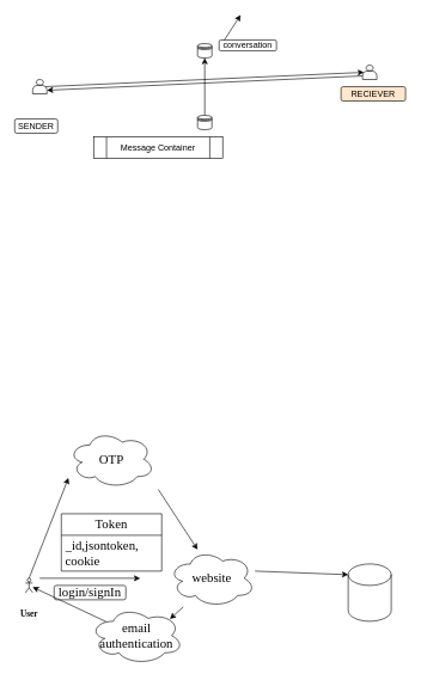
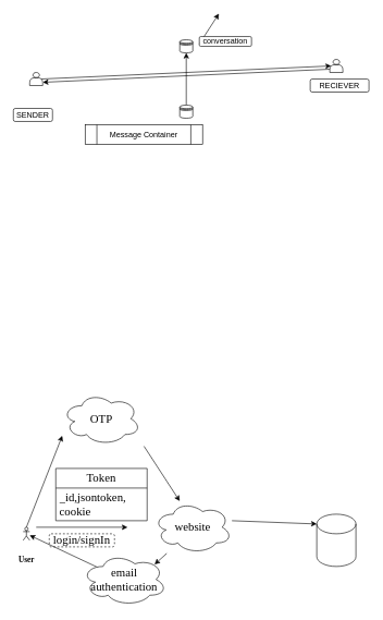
- <mxCell id="25" value="RECIEVER" style="rounded=1;whiteSpace=wrap;html=1;fillColor=#ffe6cc;" parent="1" vertex="1"><mxGeometry x="475" y="120" width="90" height="20" as="geometry" /></mxCell>
+ <mxCell id="25" value="RECIEVER" style="rounded=1;whiteSpace=wrap;html=1;" parent="1" vertex="1"><mxGeometry x="475" y="120" width="90" height="20" as="geometry" /></mxCell>
- <mxCell id="7" value="login/signIn" style="rounded=1;whiteSpace=wrap;html=1;fontFamily=Times New Roman;fontSize=18;" parent="1" vertex="1"><mxGeometry x="75" y="816" width="100" height="20" as="geometry" /></mxCell>
+ <mxCell id="7" value="login/signIn" style="rounded=1;whiteSpace=wrap;html=1;fontFamily=Times New Roman;fontSize=18;dashed=1;" parent="1" vertex="1"><mxGeometry x="75" y="816" width="100" height="20" as="geometry" /></mxCell>
